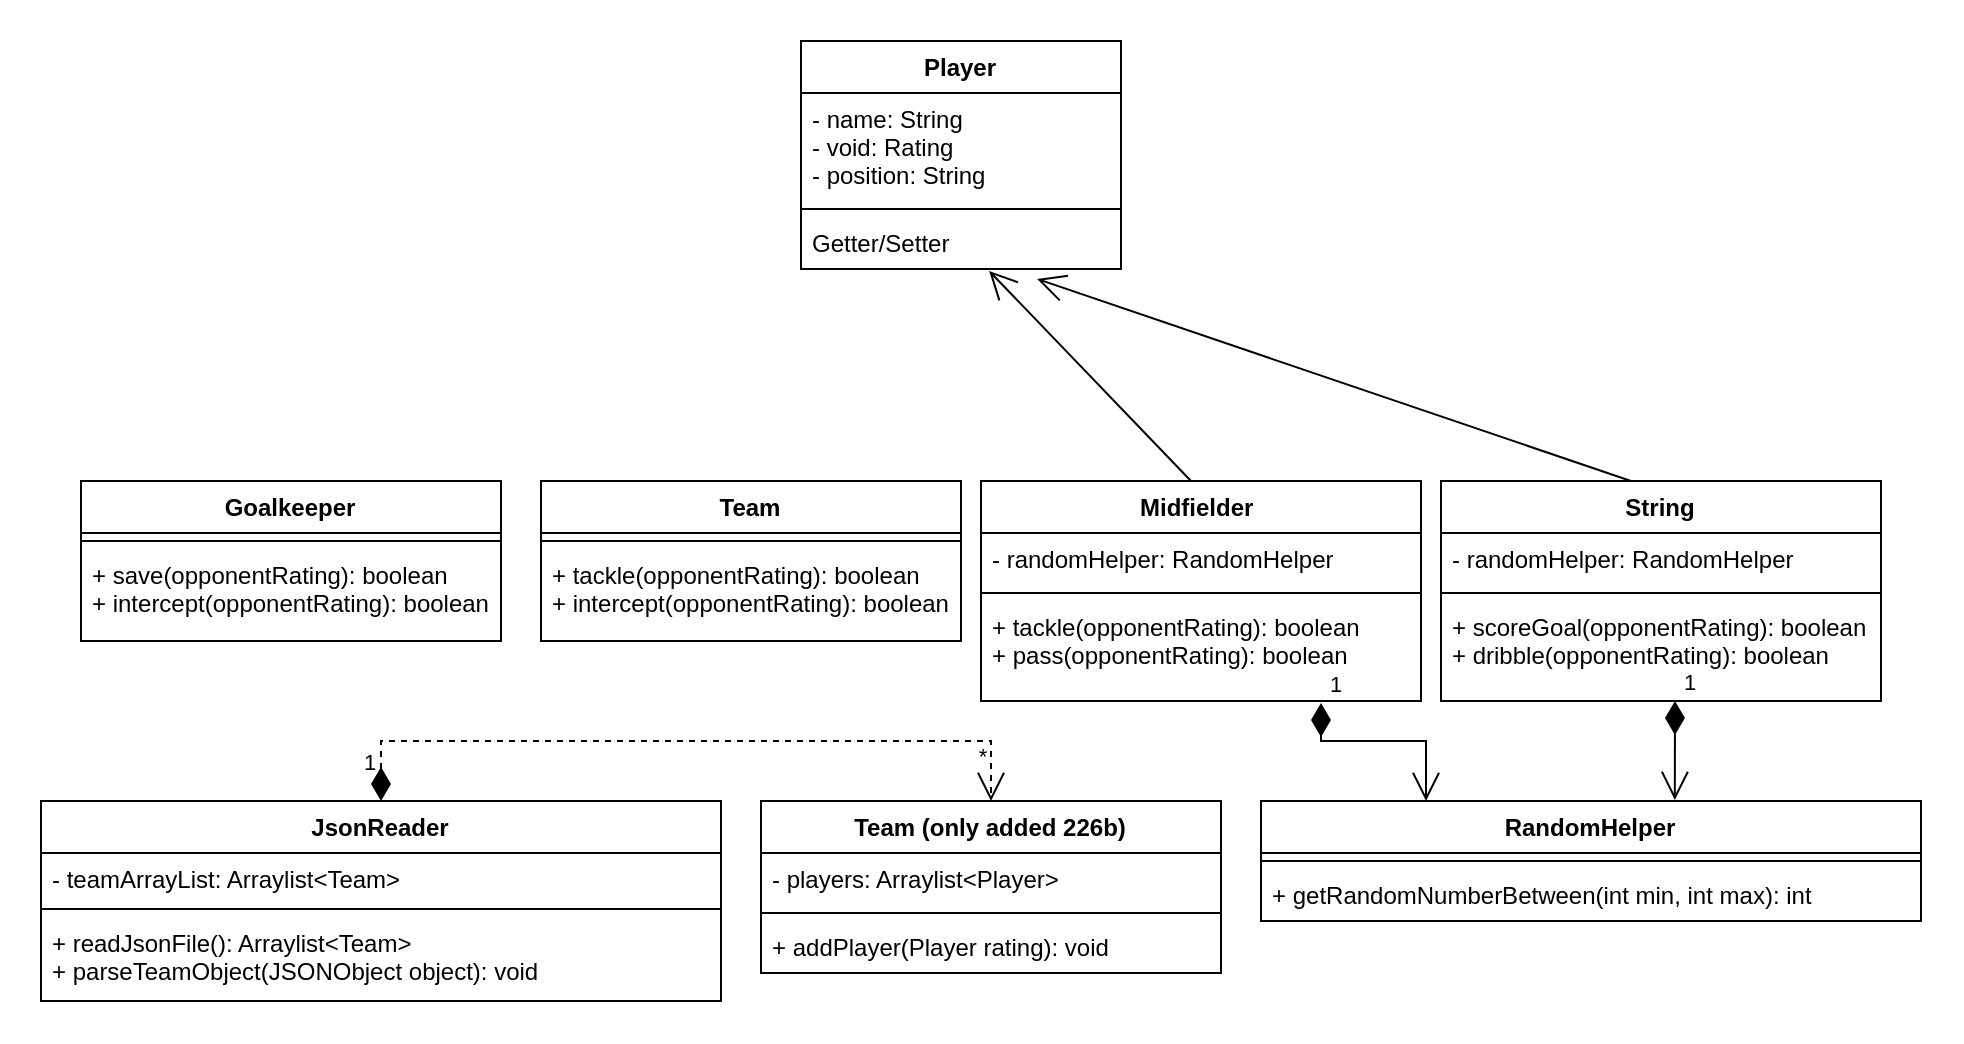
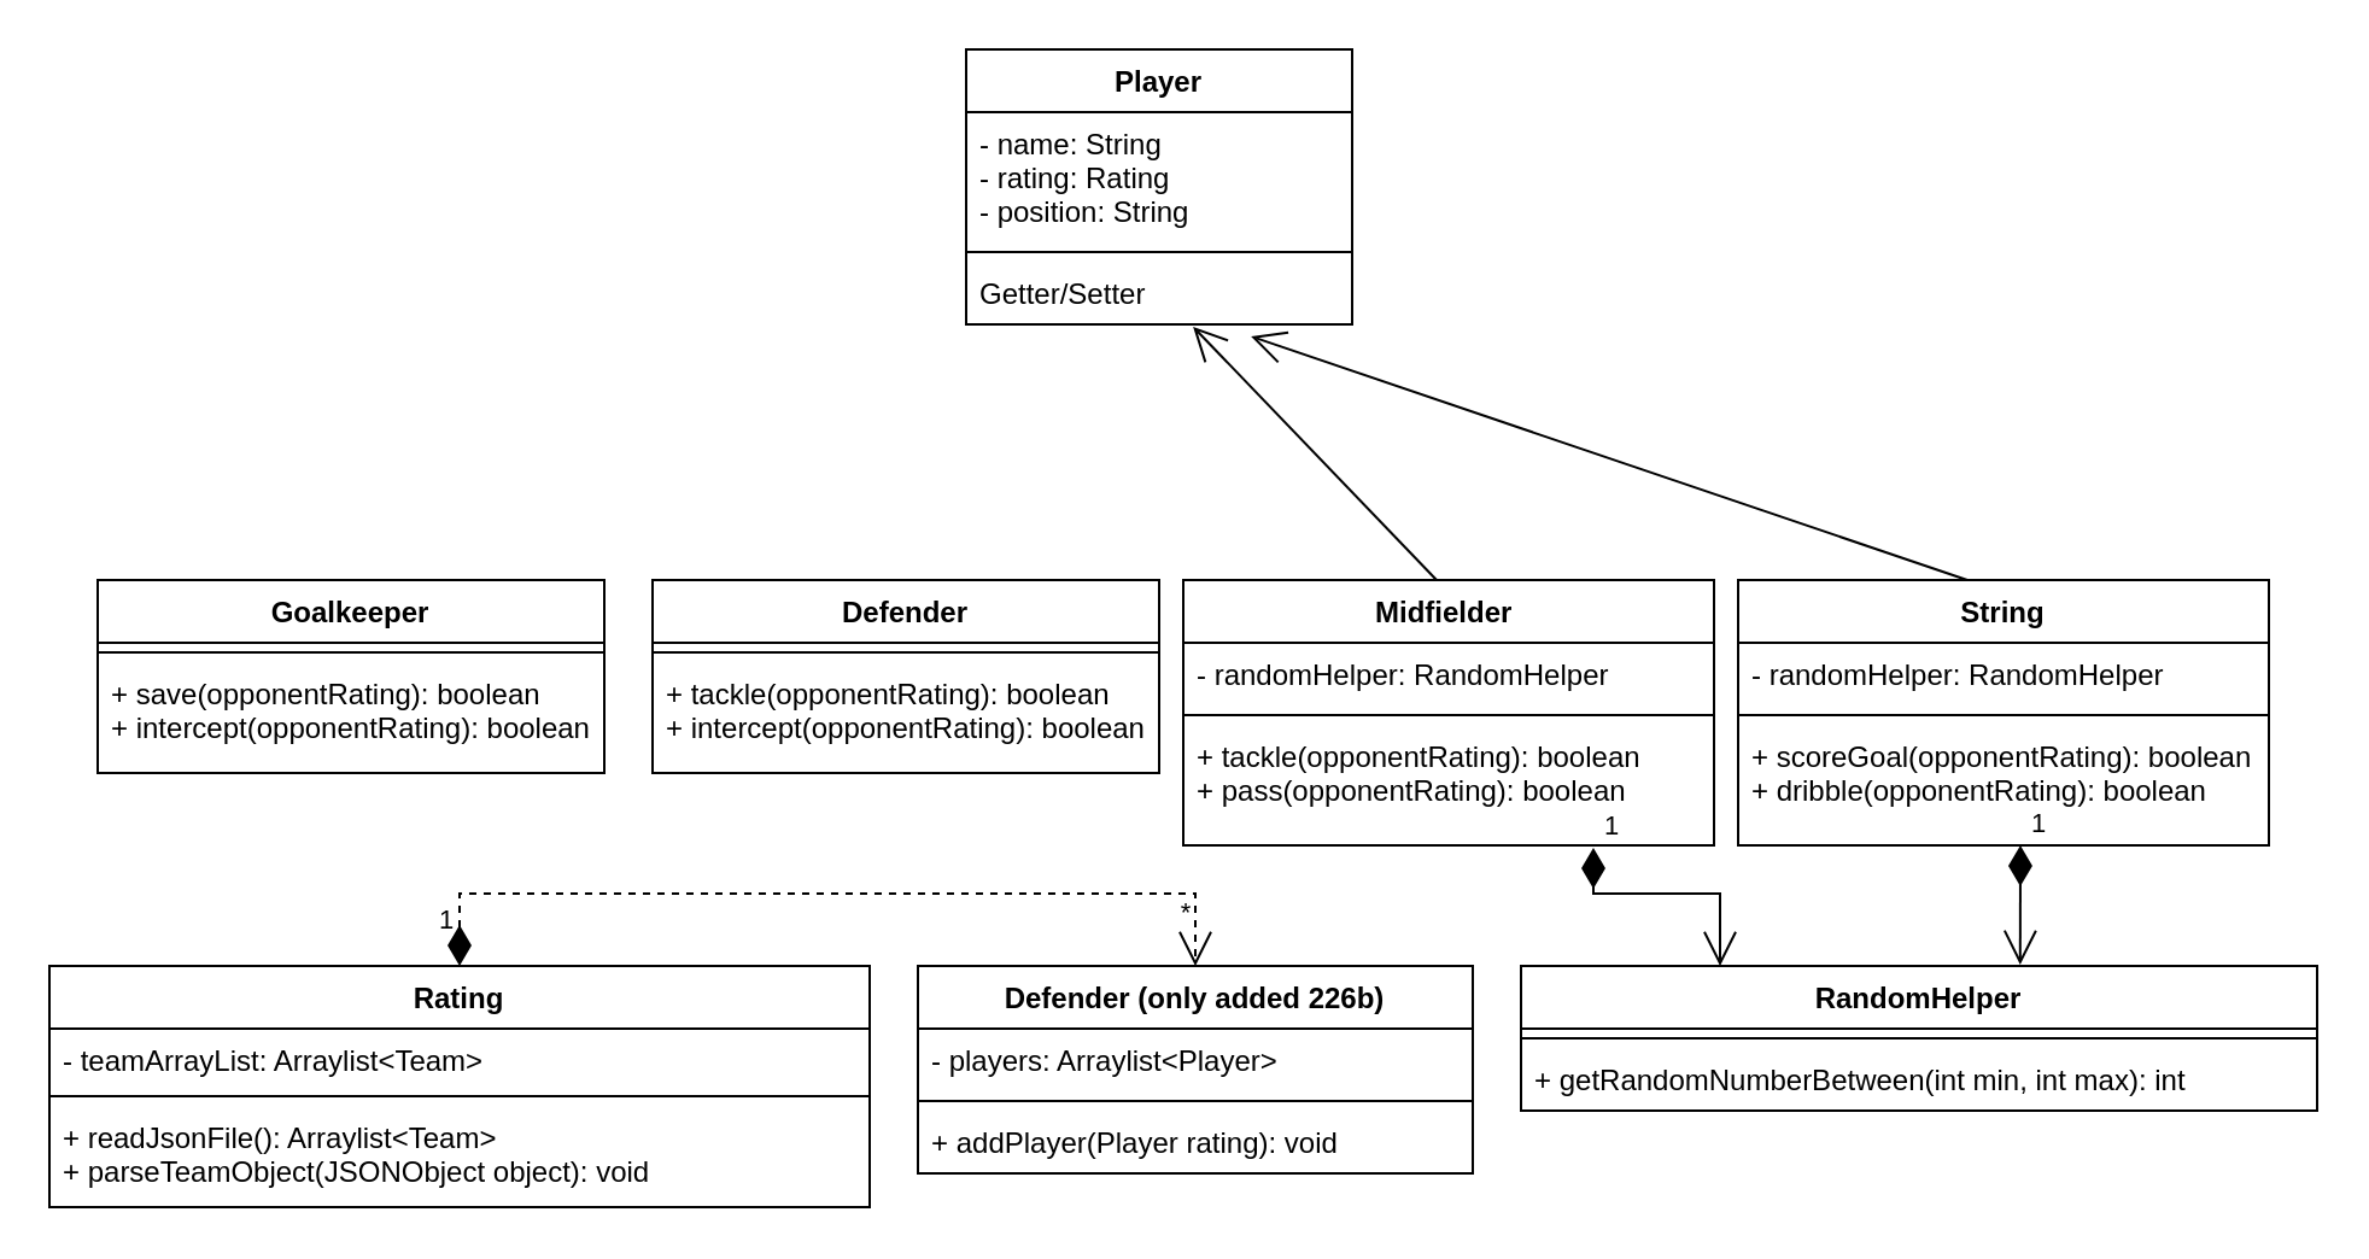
- <mxCell id="3" value="- name: String&#10;- void: Rating&#10;- position: String" style="text;strokeColor=none;fillColor=none;align=left;verticalAlign=top;spacingLeft=4;spacingRight=4;overflow=hidden;rotatable=0;points=[[0,0.5],[1,0.5]];portConstraint=eastwest;fontColor=default;" parent="2" vertex="1"><mxGeometry y="26" width="160" height="54" as="geometry" /></mxCell>
+ <mxCell id="3" value="- name: String&#10;- rating: Rating&#10;- position: String" style="text;strokeColor=none;fillColor=none;align=left;verticalAlign=top;spacingLeft=4;spacingRight=4;overflow=hidden;rotatable=0;points=[[0,0.5],[1,0.5]];portConstraint=eastwest;fontColor=default;" parent="2" vertex="1"><mxGeometry y="26" width="160" height="54" as="geometry" /></mxCell>
- <mxCell id="9" value="Team" style="swimlane;fontStyle=1;align=center;verticalAlign=top;childLayout=stackLayout;horizontal=1;startSize=26;horizontalStack=0;resizeParent=1;resizeParentMax=0;resizeLast=0;collapsible=1;marginBottom=0;fontColor=default;fillColor=default;strokeColor=default;" parent="1" vertex="1"><mxGeometry x="270" y="240" width="210" height="80" as="geometry" /></mxCell>
+ <mxCell id="9" value="Defender" style="swimlane;fontStyle=1;align=center;verticalAlign=top;childLayout=stackLayout;horizontal=1;startSize=26;horizontalStack=0;resizeParent=1;resizeParentMax=0;resizeLast=0;collapsible=1;marginBottom=0;fontColor=default;fillColor=default;strokeColor=default;" parent="1" vertex="1"><mxGeometry x="270" y="240" width="210" height="80" as="geometry" /></mxCell>
- <mxCell id="17" value="JsonReader" style="swimlane;fontStyle=1;align=center;verticalAlign=top;childLayout=stackLayout;horizontal=1;startSize=26;horizontalStack=0;resizeParent=1;resizeParentMax=0;resizeLast=0;collapsible=1;marginBottom=0;fontColor=default;fillColor=default;strokeColor=default;" parent="1" vertex="1"><mxGeometry y="400" width="340" height="100" as="geometry" x="20" /></mxCell>
+ <mxCell id="17" value="Rating" style="swimlane;fontStyle=1;align=center;verticalAlign=top;childLayout=stackLayout;horizontal=1;startSize=26;horizontalStack=0;resizeParent=1;resizeParentMax=0;resizeLast=0;collapsible=1;marginBottom=0;fontColor=default;fillColor=default;strokeColor=default;" parent="1" vertex="1"><mxGeometry y="400" width="340" height="100" as="geometry" x="20" /></mxCell>
- <mxCell id="21" value="Team (only added 226b)" style="swimlane;fontStyle=1;align=center;verticalAlign=top;childLayout=stackLayout;horizontal=1;startSize=26;horizontalStack=0;resizeParent=1;resizeParentMax=0;resizeLast=0;collapsible=1;marginBottom=0;fontColor=default;strokeColor=default;fillColor=default;" parent="1" vertex="1"><mxGeometry x="380" y="400" width="230" height="86" as="geometry" /></mxCell>
+ <mxCell id="21" value="Defender (only added 226b)" style="swimlane;fontStyle=1;align=center;verticalAlign=top;childLayout=stackLayout;horizontal=1;startSize=26;horizontalStack=0;resizeParent=1;resizeParentMax=0;resizeLast=0;collapsible=1;marginBottom=0;fontColor=default;strokeColor=default;fillColor=default;" parent="1" vertex="1"><mxGeometry x="380" y="400" width="230" height="86" as="geometry" /></mxCell>
